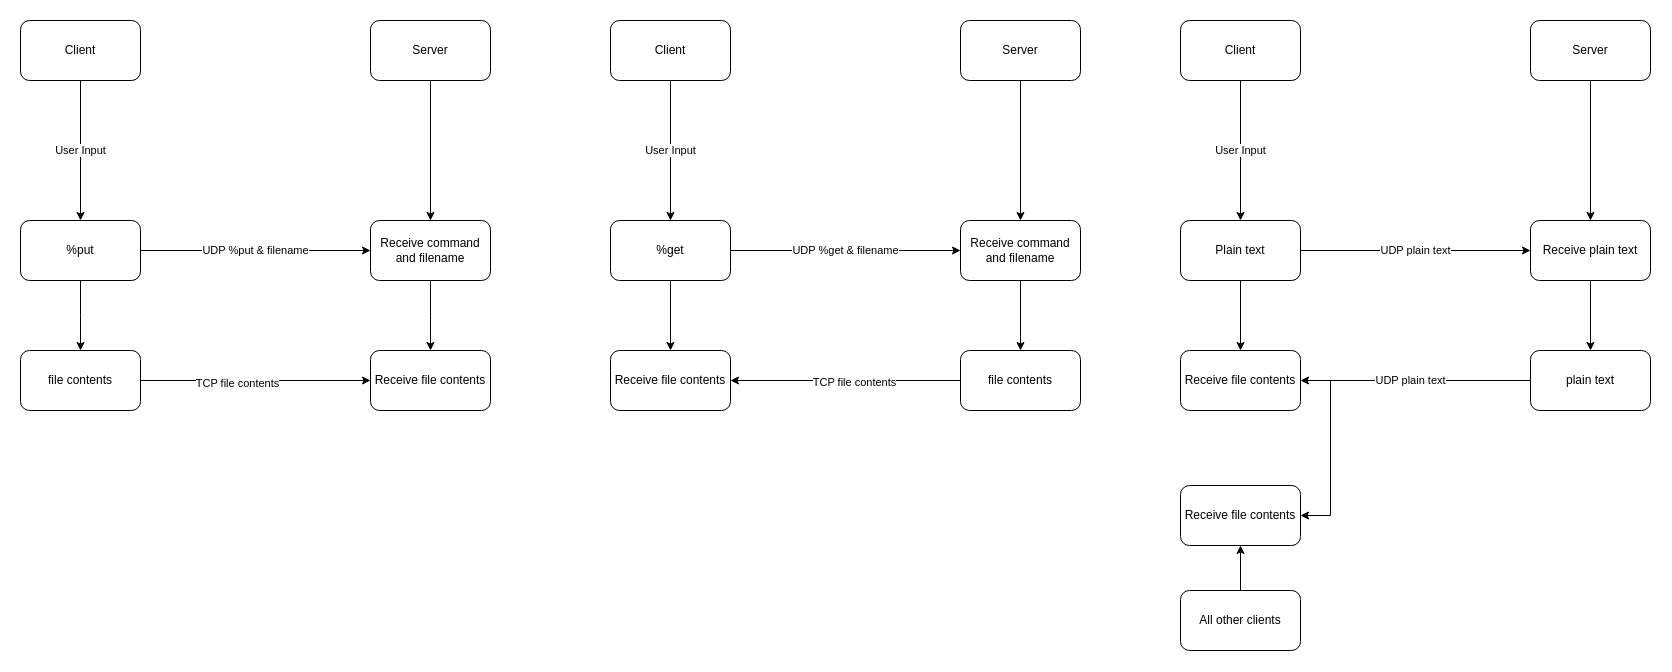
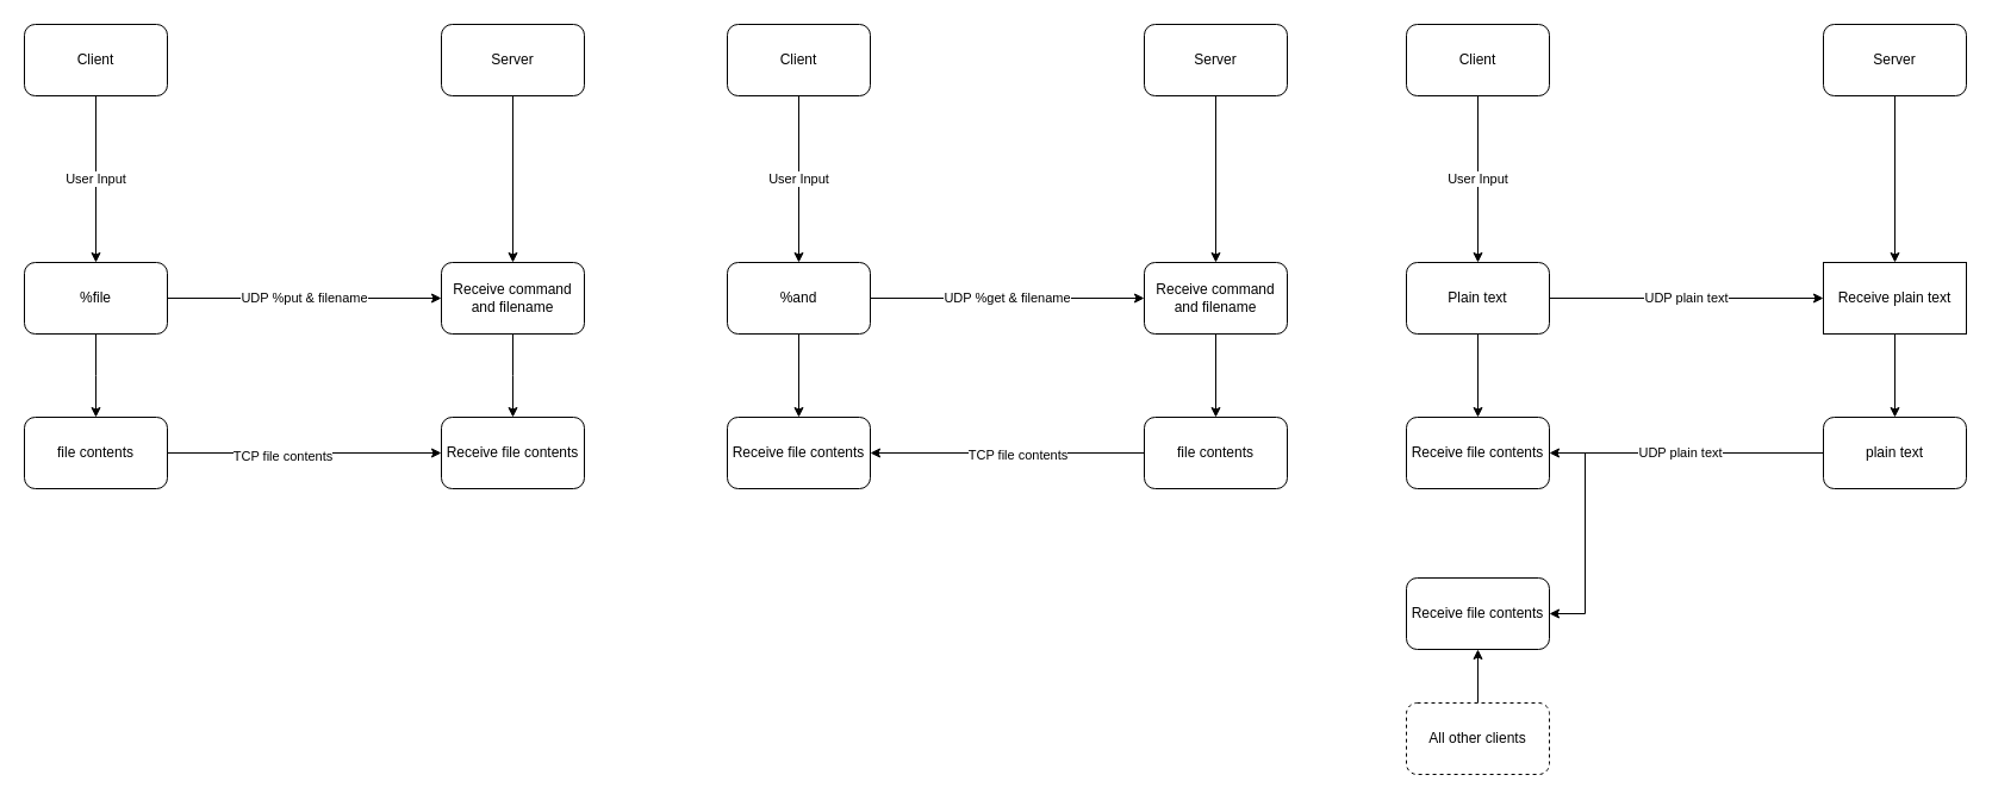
- <mxCell id="8" value="%put" style="rounded=1;whiteSpace=wrap;html=1;" vertex="1" parent="1"><mxGeometry x="20" y="220" width="120" height="60" as="geometry" /></mxCell>
+ <mxCell id="8" value="%file" style="rounded=1;whiteSpace=wrap;html=1;" vertex="1" parent="1"><mxGeometry x="20" y="220" width="120" height="60" as="geometry" /></mxCell>
- <mxCell id="15" value="%get" style="rounded=1;whiteSpace=wrap;html=1;" vertex="1" parent="1"><mxGeometry x="610" y="220" width="120" height="60" as="geometry" /></mxCell>
+ <mxCell id="15" value="%and" style="rounded=1;whiteSpace=wrap;html=1;" vertex="1" parent="1"><mxGeometry x="610" y="220" width="120" height="60" as="geometry" /></mxCell>
- <mxCell id="37" value="Receive plain text" style="rounded=1;whiteSpace=wrap;html=1;" vertex="1" parent="1"><mxGeometry x="1530" y="220" width="120" height="60" as="geometry" /></mxCell>
+ <mxCell id="37" value="Receive plain text" style="whiteSpace=wrap;html=1;rounded=0;" vertex="1" parent="1"><mxGeometry x="1530" y="220" width="120" height="60" as="geometry" /></mxCell>
- <mxCell id="42" value="All other clients" style="rounded=1;whiteSpace=wrap;html=1;" vertex="1" parent="1"><mxGeometry x="1180" y="590" width="120" height="60" as="geometry" /></mxCell>
+ <mxCell id="42" value="All other clients" style="rounded=1;whiteSpace=wrap;html=1;dashed=1;" vertex="1" parent="1"><mxGeometry x="1180" y="590" width="120" height="60" as="geometry" /></mxCell>
